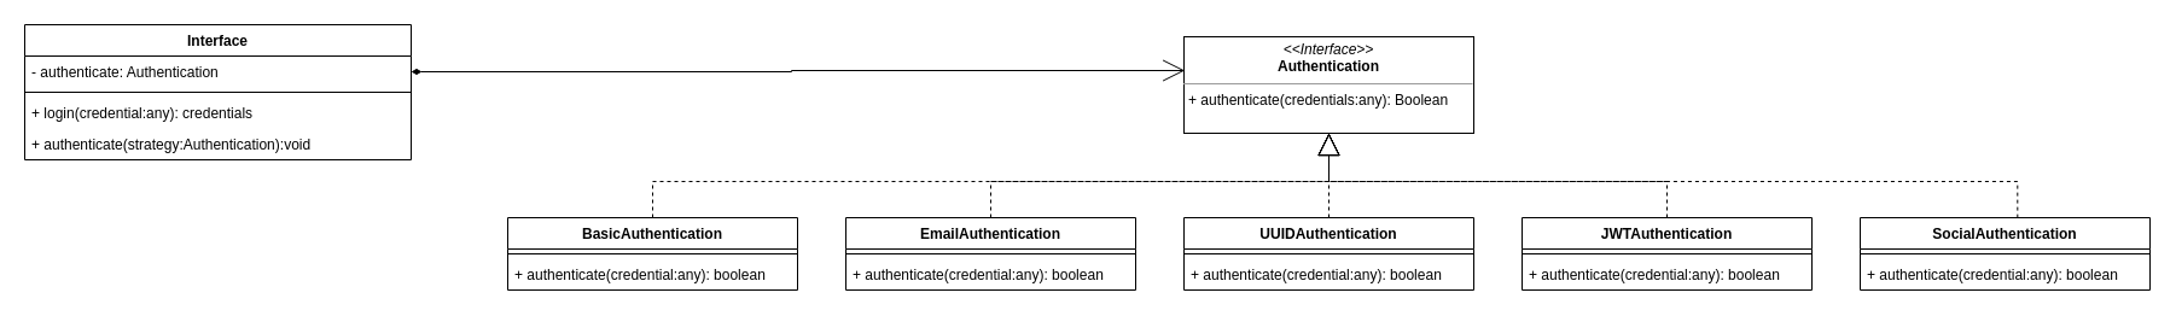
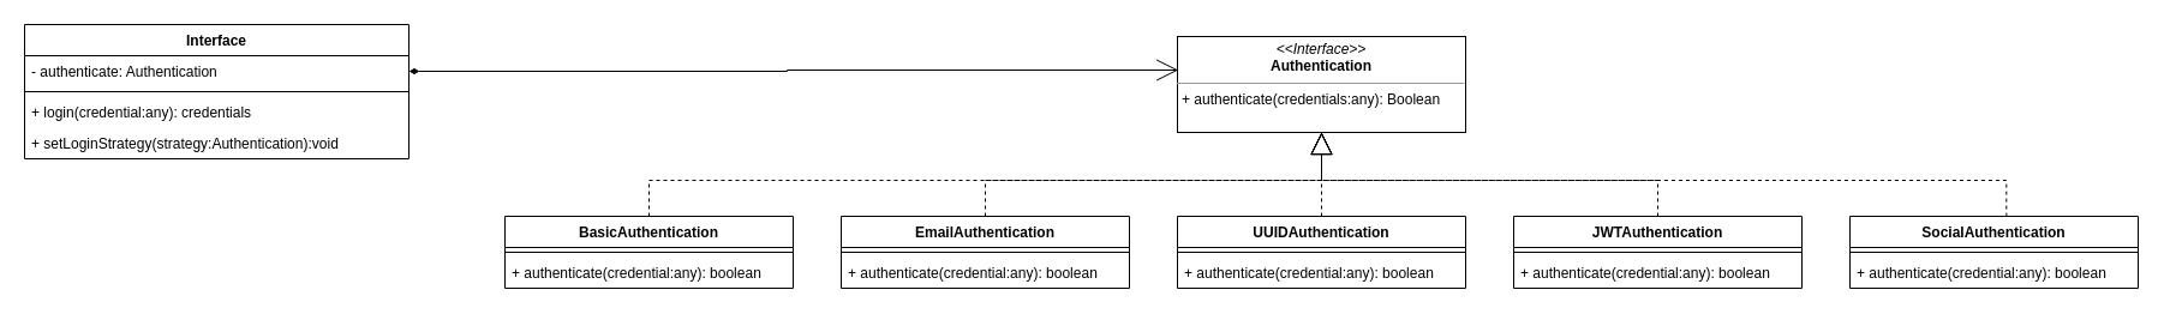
- <mxCell id="6" value="+ authenticate(strategy:Authentication):void " style="text;strokeColor=none;fillColor=none;align=left;verticalAlign=top;spacingLeft=4;spacingRight=4;overflow=hidden;rotatable=0;points=[[0,0.5],[1,0.5]];portConstraint=eastwest;" parent="2" vertex="1"><mxGeometry y="86" width="320" height="26" as="geometry" /></mxCell>
+ <mxCell id="6" value="+ setLoginStrategy(strategy:Authentication):void " style="text;strokeColor=none;fillColor=none;align=left;verticalAlign=top;spacingLeft=4;spacingRight=4;overflow=hidden;rotatable=0;points=[[0,0.5],[1,0.5]];portConstraint=eastwest;" parent="2" vertex="1"><mxGeometry y="86" width="320" height="26" as="geometry" /></mxCell>
